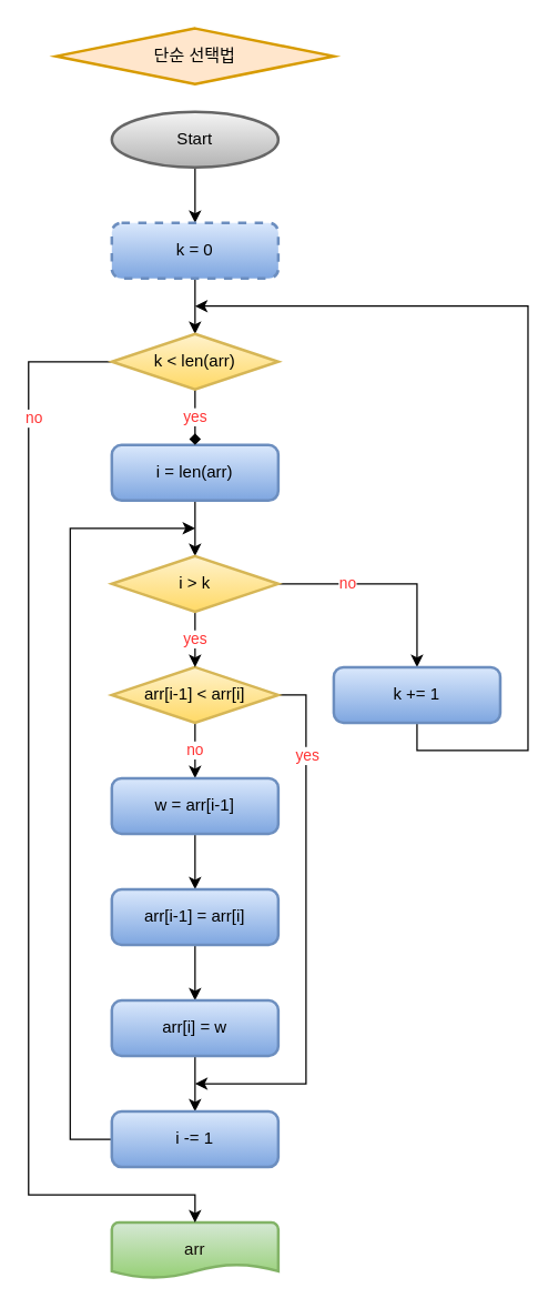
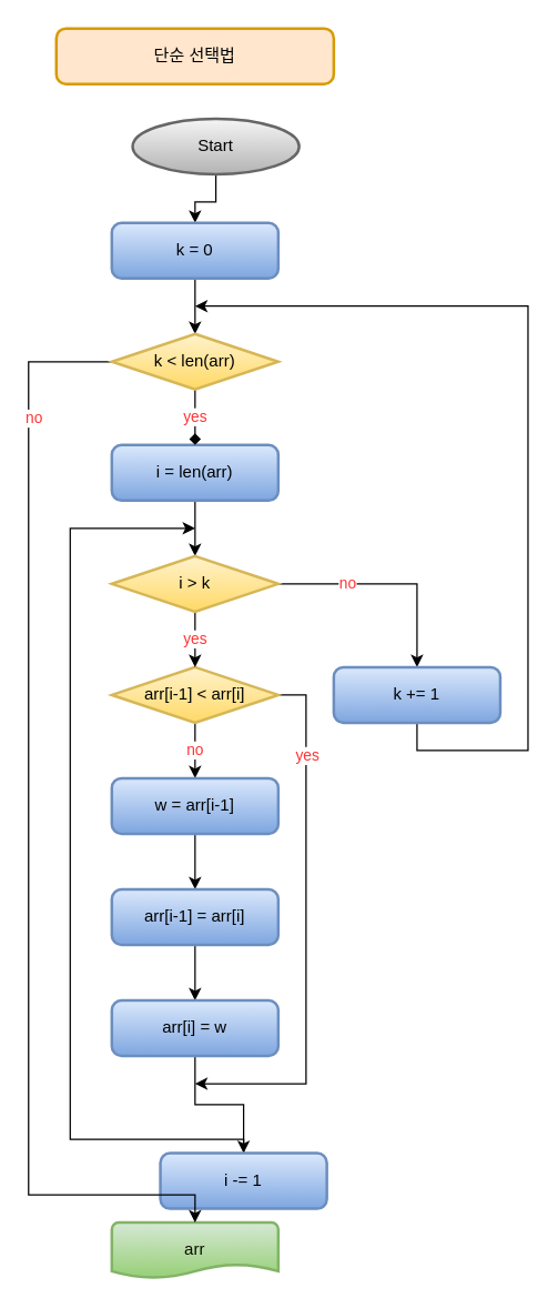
- <mxCell id="2" value="단순 선택법" style="rhombus;whiteSpace=wrap;html=1;absoluteArcSize=1;arcSize=14;strokeWidth=2;fillColor=#ffe6cc;strokeColor=#d79b00;" vertex="1" parent="1"><mxGeometry x="40" y="20" width="200" height="40" as="geometry" /></mxCell>
+ <mxCell id="2" value="단순 선택법" style="rounded=1;whiteSpace=wrap;html=1;absoluteArcSize=1;arcSize=14;strokeWidth=2;fillColor=#ffe6cc;strokeColor=#d79b00;" vertex="1" parent="1"><mxGeometry x="40" y="20" width="200" height="40" as="geometry" /></mxCell>
- <mxCell id="4" value="Start" style="strokeWidth=2;html=1;shape=mxgraph.flowchart.start_2;whiteSpace=wrap;fillColor=#f5f5f5;gradientColor=#b3b3b3;strokeColor=#666666;" vertex="1" parent="1"><mxGeometry x="80" y="80" width="120" height="40" as="geometry" /></mxCell>
+ <mxCell id="4" value="Start" style="strokeWidth=2;html=1;shape=mxgraph.flowchart.start_2;whiteSpace=wrap;fillColor=#f5f5f5;gradientColor=#b3b3b3;strokeColor=#666666;" vertex="1" parent="1"><mxGeometry x="95" y="85" width="120" height="40" as="geometry" /></mxCell>
- <mxCell id="24" value="k = 0" style="rounded=1;whiteSpace=wrap;html=1;absoluteArcSize=1;arcSize=14;strokeWidth=2;fillColor=#dae8fc;gradientColor=#7ea6e0;strokeColor=#6c8ebf;dashed=1;" vertex="1" parent="1"><mxGeometry x="80" y="160" width="120" height="40" as="geometry" /></mxCell>
+ <mxCell id="24" value="k = 0" style="rounded=1;whiteSpace=wrap;html=1;absoluteArcSize=1;arcSize=14;strokeWidth=2;fillColor=#dae8fc;gradientColor=#7ea6e0;strokeColor=#6c8ebf;" vertex="1" parent="1"><mxGeometry x="80" y="160" width="120" height="40" as="geometry" /></mxCell>
- <mxCell id="17" value="i -= 1" style="rounded=1;whiteSpace=wrap;html=1;absoluteArcSize=1;arcSize=14;strokeWidth=2;fillColor=#dae8fc;gradientColor=#7ea6e0;strokeColor=#6c8ebf;" vertex="1" parent="1"><mxGeometry x="80" y="800" width="120" height="40" as="geometry" /></mxCell>
+ <mxCell id="17" value="i -= 1" style="rounded=1;whiteSpace=wrap;html=1;absoluteArcSize=1;arcSize=14;strokeWidth=2;fillColor=#dae8fc;gradientColor=#7ea6e0;strokeColor=#6c8ebf;" vertex="1" parent="1"><mxGeometry x="115" y="830" width="120" height="40" as="geometry" /></mxCell>
